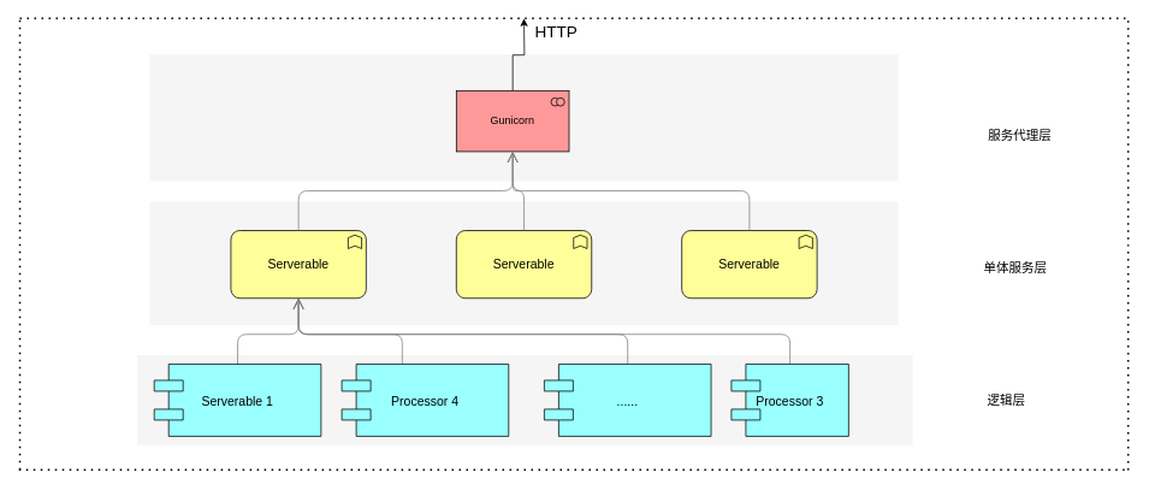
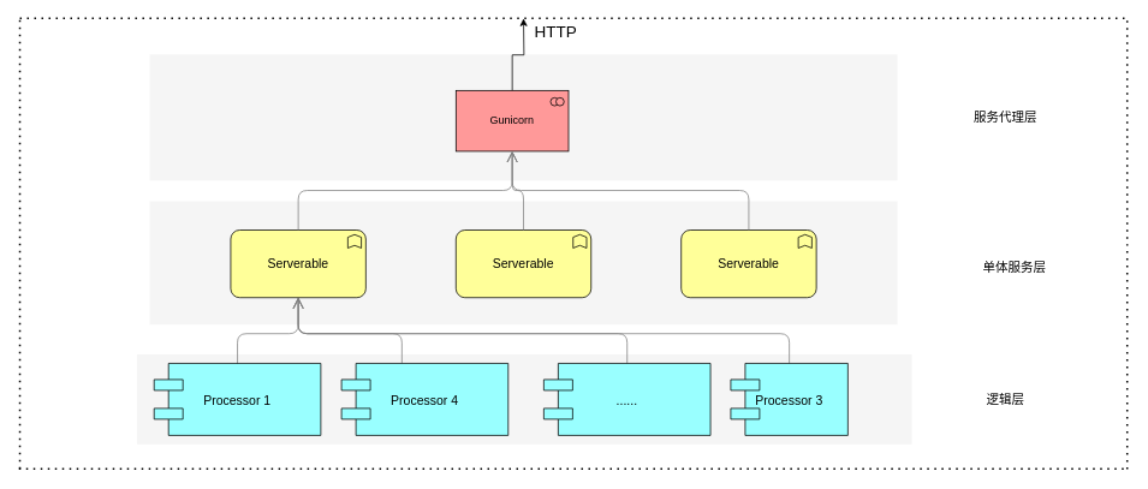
- <mxCell id="23" value="服务代理层" style="text;html=1;strokeColor=none;fillColor=none;align=center;verticalAlign=middle;whiteSpace=wrap;fontSize=14;" vertex="1" parent="1"><mxGeometry x="1010" y="140" width="240" height="20" as="geometry" /></mxCell>
+ <mxCell id="23" value="服务代理层" style="text;html=1;strokeColor=none;fillColor=none;align=center;verticalAlign=middle;whiteSpace=wrap;fontSize=14;" vertex="1" parent="1"><mxGeometry x="995" y="120" width="240" height="20" as="geometry" /></mxCell>
- <mxCell id="5" value="Serverable 1" style="shape=component;align=center;fillColor=#99ffff;gradientColor=none;fontSize=14;" parent="1" vertex="1"><mxGeometry x="170" y="403" width="185" height="80" as="geometry" /></mxCell>
+ <mxCell id="5" value="Processor 1" style="shape=component;align=center;fillColor=#99ffff;gradientColor=none;fontSize=14;" parent="1" vertex="1"><mxGeometry x="170" y="403" width="185" height="80" as="geometry" /></mxCell>
